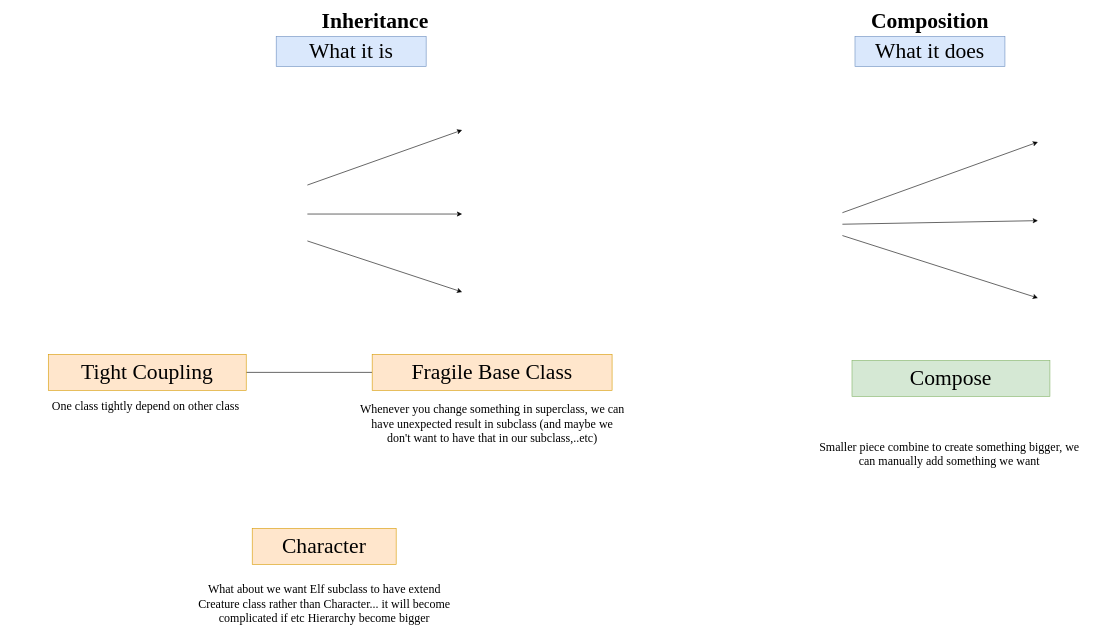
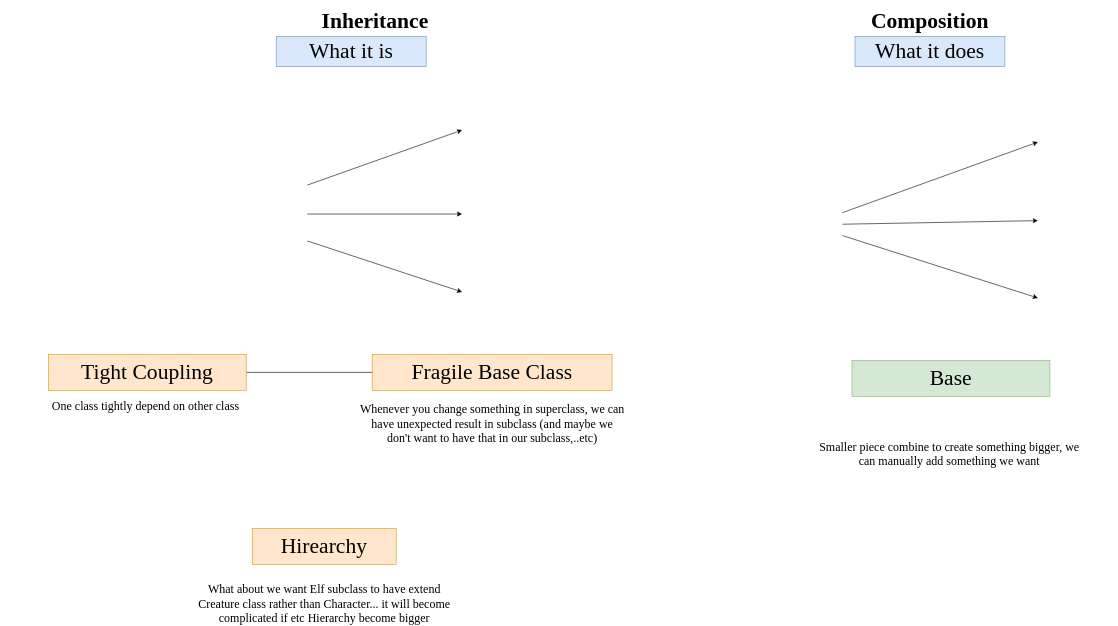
- <mxCell id="33" value="Compose" style="rounded=0;whiteSpace=wrap;html=1;fontFamily=Comfortaa;fontSource=https%3A%2F%2Ffonts.googleapis.com%2Fcss%3Ffamily%3DComfortaa;fontSize=36;fillColor=#d5e8d4;strokeColor=#82b366;" vertex="1" parent="1"><mxGeometry x="1420" y="600" width="330" height="60" as="geometry" /></mxCell>
+ <mxCell id="33" value="Base" style="rounded=0;whiteSpace=wrap;html=1;fontFamily=Comfortaa;fontSource=https%3A%2F%2Ffonts.googleapis.com%2Fcss%3Ffamily%3DComfortaa;fontSize=36;fillColor=#d5e8d4;strokeColor=#82b366;" vertex="1" parent="1"><mxGeometry x="1420" y="600" width="330" height="60" as="geometry" /></mxCell>
- <mxCell id="18" value="Character" style="rounded=0;whiteSpace=wrap;html=1;fontFamily=Comfortaa;fontSource=https%3A%2F%2Ffonts.googleapis.com%2Fcss%3Ffamily%3DComfortaa;fontSize=36;fillColor=#ffe6cc;strokeColor=#d79b00;" vertex="1" parent="1"><mxGeometry x="420" y="880" width="240" height="60" as="geometry" /></mxCell>
+ <mxCell id="18" value="Hirearchy" style="rounded=0;whiteSpace=wrap;html=1;fontFamily=Comfortaa;fontSource=https%3A%2F%2Ffonts.googleapis.com%2Fcss%3Ffamily%3DComfortaa;fontSize=36;fillColor=#ffe6cc;strokeColor=#d79b00;" vertex="1" parent="1"><mxGeometry x="420" y="880" width="240" height="60" as="geometry" /></mxCell>
